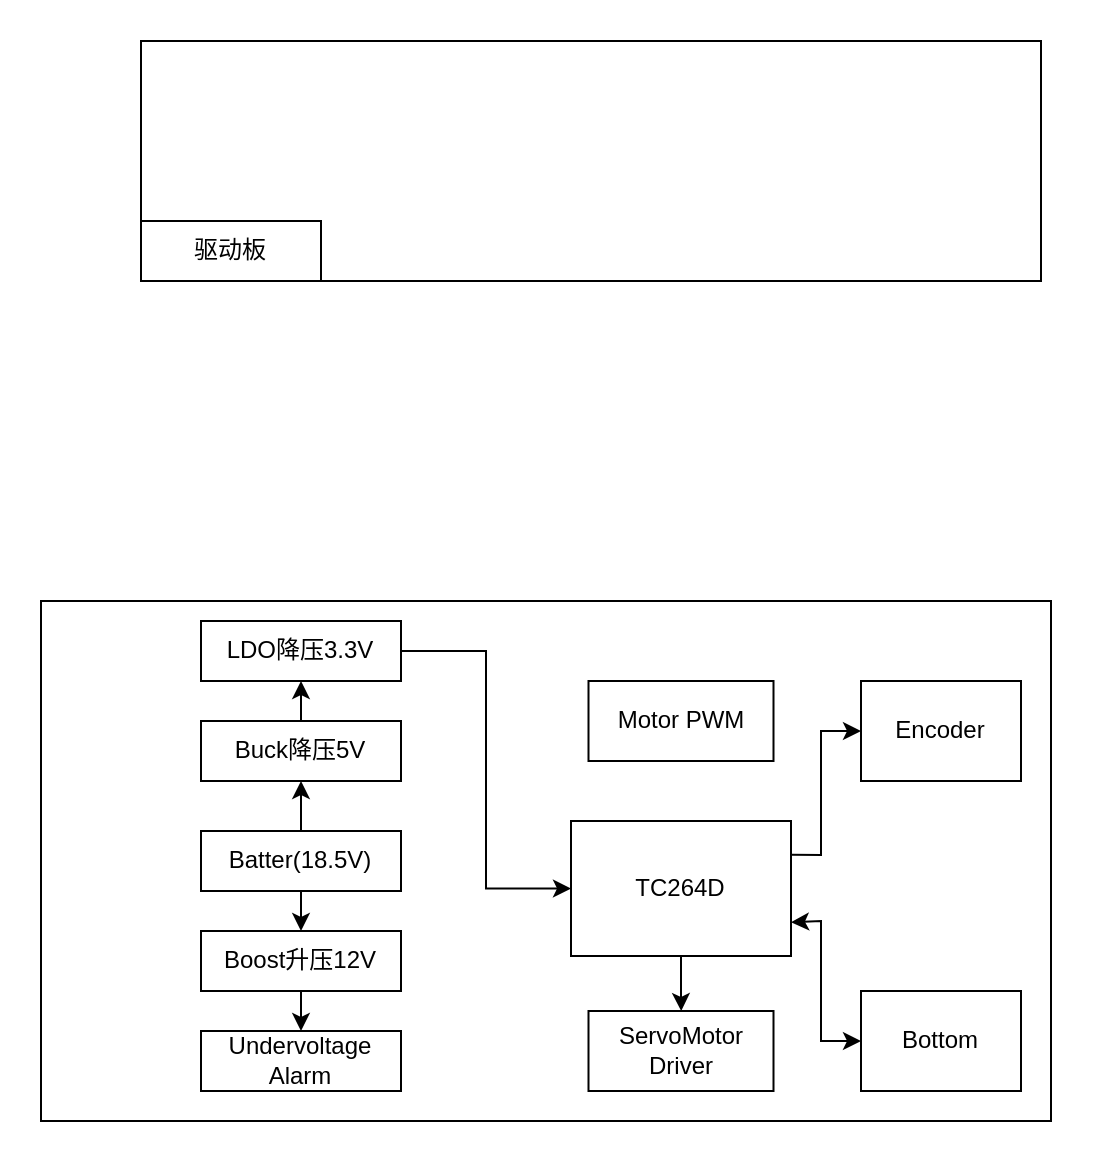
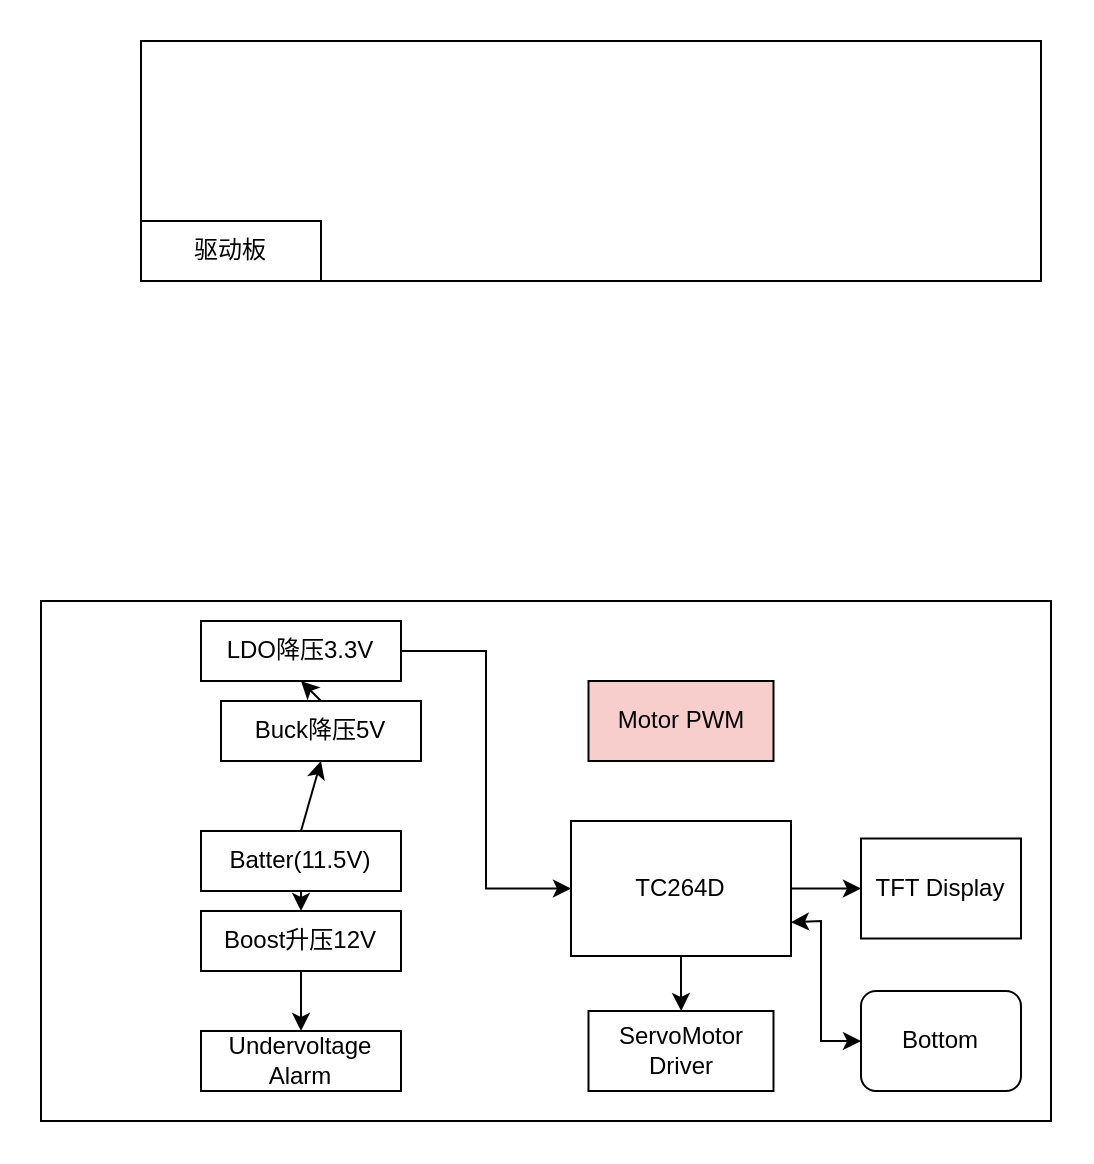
- <mxCell id="10" value="Motor PWM" style="rounded=0;whiteSpace=wrap;html=1;" vertex="1" parent="1"><mxGeometry x="293.75" y="340" width="92.5" height="40" as="geometry" /></mxCell>
+ <mxCell id="10" value="Motor PWM" style="rounded=0;whiteSpace=wrap;html=1;fillColor=#f8cecc;" vertex="1" parent="1"><mxGeometry x="293.75" y="340" width="92.5" height="40" as="geometry" /></mxCell>
- <mxCell id="9" value="Encoder" style="rounded=0;whiteSpace=wrap;html=1;" vertex="1" parent="1"><mxGeometry x="430" y="340" width="80" height="50" as="geometry" /></mxCell>
- <mxCell id="18" value="Buck降压5V" style="rounded=0;whiteSpace=wrap;html=1;" vertex="1" parent="1"><mxGeometry x="100" y="360" width="100" height="30" as="geometry" /></mxCell>
+ <mxCell id="18" value="Buck降压5V" style="rounded=0;whiteSpace=wrap;html=1;" vertex="1" parent="1"><mxGeometry x="110" y="350" width="100" height="30" as="geometry" /></mxCell>
- <mxCell id="13" value="" style="endArrow=classic;html=1;rounded=0;exitX=1;exitY=0.25;exitDx=0;exitDy=0;entryX=0;entryY=0.5;entryDx=0;entryDy=0;" edge="1" parent="1" source="6" target="9"><mxGeometry width="50" height="50" relative="1" as="geometry"><mxPoint x="70" y="590" as="sourcePoint" /><mxPoint x="120" y="540" as="targetPoint" /><Array as="points"><mxPoint x="410" y="427" /><mxPoint x="410" y="365" /></Array></mxGeometry></mxCell>
- <mxCell id="17" value="Batter(18.5V)" style="rounded=0;whiteSpace=wrap;html=1;" vertex="1" parent="1"><mxGeometry x="100" y="415" width="100" height="30" as="geometry" /></mxCell>
+ <mxCell id="17" value="Batter(11.5V)" style="rounded=0;whiteSpace=wrap;html=1;" vertex="1" parent="1"><mxGeometry x="100" y="415" width="100" height="30" as="geometry" /></mxCell>
+ <mxCell id="12" value="" style="endArrow=classic;html=1;rounded=0;exitX=1;exitY=0.5;exitDx=0;exitDy=0;entryX=0;entryY=0.5;entryDx=0;entryDy=0;" edge="1" parent="1" source="6" target="7"><mxGeometry width="50" height="50" relative="1" as="geometry"><mxPoint x="70" y="590" as="sourcePoint" /><mxPoint x="120" y="540" as="targetPoint" /></mxGeometry></mxCell>
+ <mxCell id="7" value="TFT Display" style="rounded=0;whiteSpace=wrap;html=1;" vertex="1" parent="1"><mxGeometry x="430" y="418.75" width="80" height="50" as="geometry" /></mxCell>
- <mxCell id="16" value="Boost升压12V" style="rounded=0;whiteSpace=wrap;html=1;" vertex="1" parent="1"><mxGeometry x="100" y="465" width="100" height="30" as="geometry" /></mxCell>
+ <mxCell id="16" value="Boost升压12V" style="rounded=0;whiteSpace=wrap;html=1;" vertex="1" parent="1"><mxGeometry x="100" y="455" width="100" height="30" as="geometry" /></mxCell>
- <mxCell id="8" value="Bottom" style="rounded=0;whiteSpace=wrap;html=1;" vertex="1" parent="1"><mxGeometry x="430" y="495" width="80" height="50" as="geometry" /></mxCell>
+ <mxCell id="8" value="Bottom" style="whiteSpace=wrap;html=1;rounded=1;" vertex="1" parent="1"><mxGeometry x="430" y="495" width="80" height="50" as="geometry" /></mxCell>
